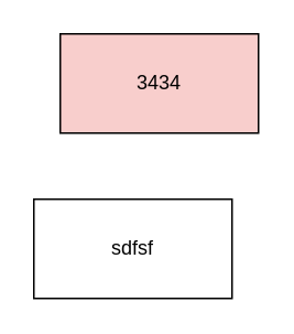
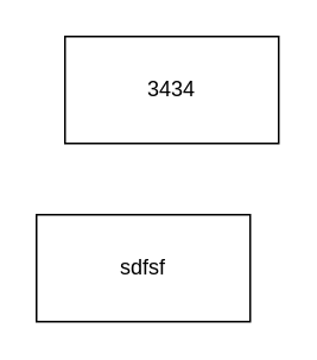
- <mxCell id="3" value="3434" style="rounded=0;whiteSpace=wrap;html=1;fillColor=#f8cecc;" vertex="1" parent="1"><mxGeometry x="36" y="20" width="120" height="60" as="geometry" /></mxCell>
+ <mxCell id="3" value="3434" style="rounded=0;whiteSpace=wrap;html=1;" vertex="1" parent="1"><mxGeometry x="36" y="20" width="120" height="60" as="geometry" /></mxCell>
